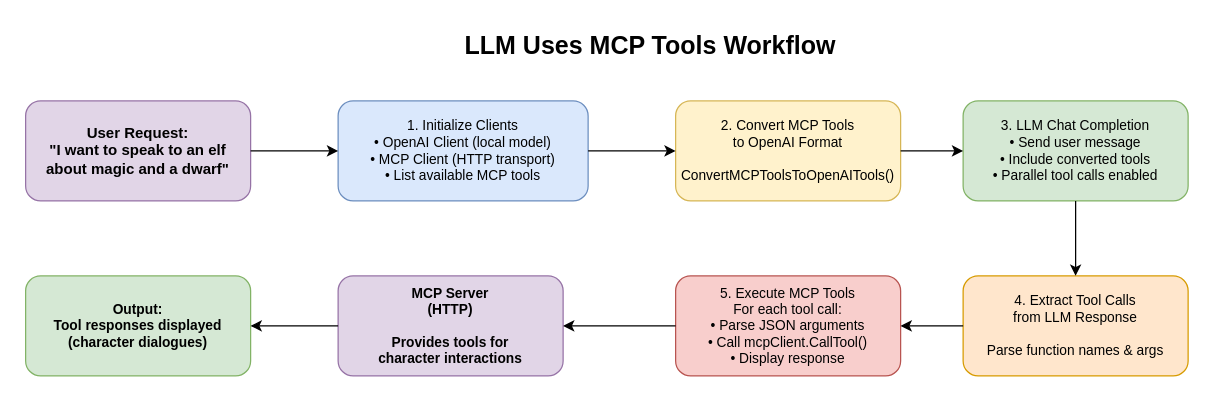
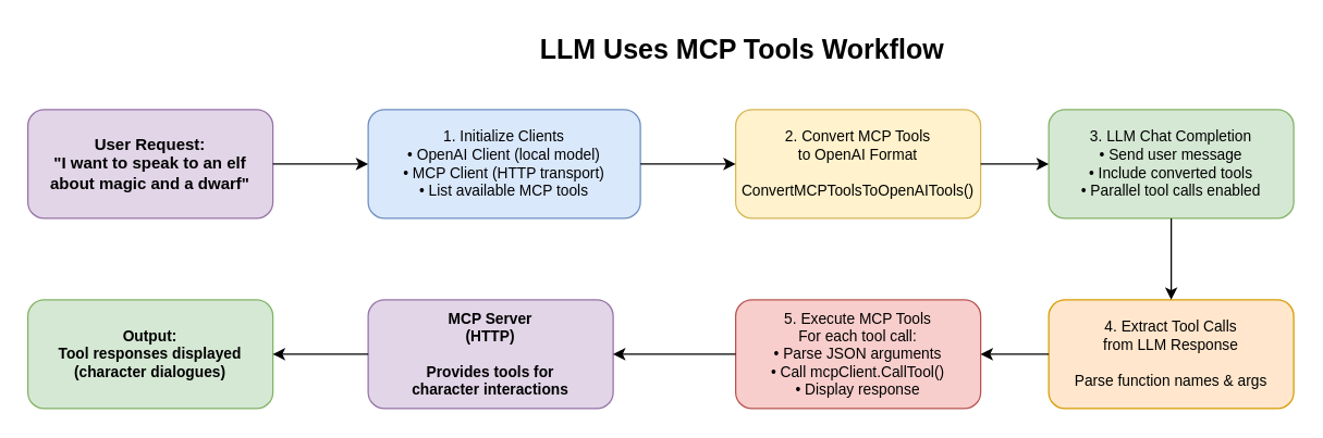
- <mxCell id="2" value="LLM Uses MCP Tools Workflow" style="text;html=1;strokeColor=none;fillColor=none;align=center;verticalAlign=middle;whiteSpace=wrap;rounded=0;fontSize=20;fontStyle=1;" parent="1" vertex="1"><mxGeometry x="370" y="20" width="300" height="30" as="geometry" /></mxCell>
+ <mxCell id="2" value="LLM Uses MCP Tools Workflow" style="text;html=1;strokeColor=none;fillColor=none;align=center;verticalAlign=middle;whiteSpace=wrap;rounded=0;fontSize=20;fontStyle=1;" parent="1" vertex="1"><mxGeometry x="395" y="20" width="300" height="30" as="geometry" /></mxCell>
